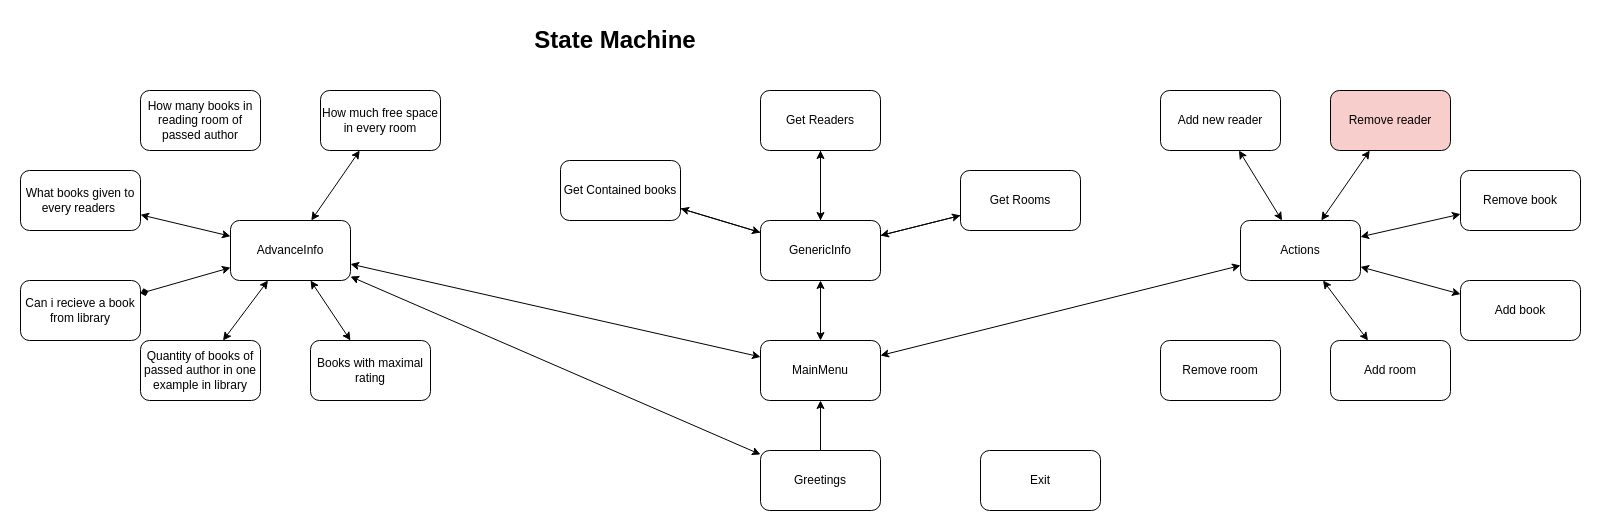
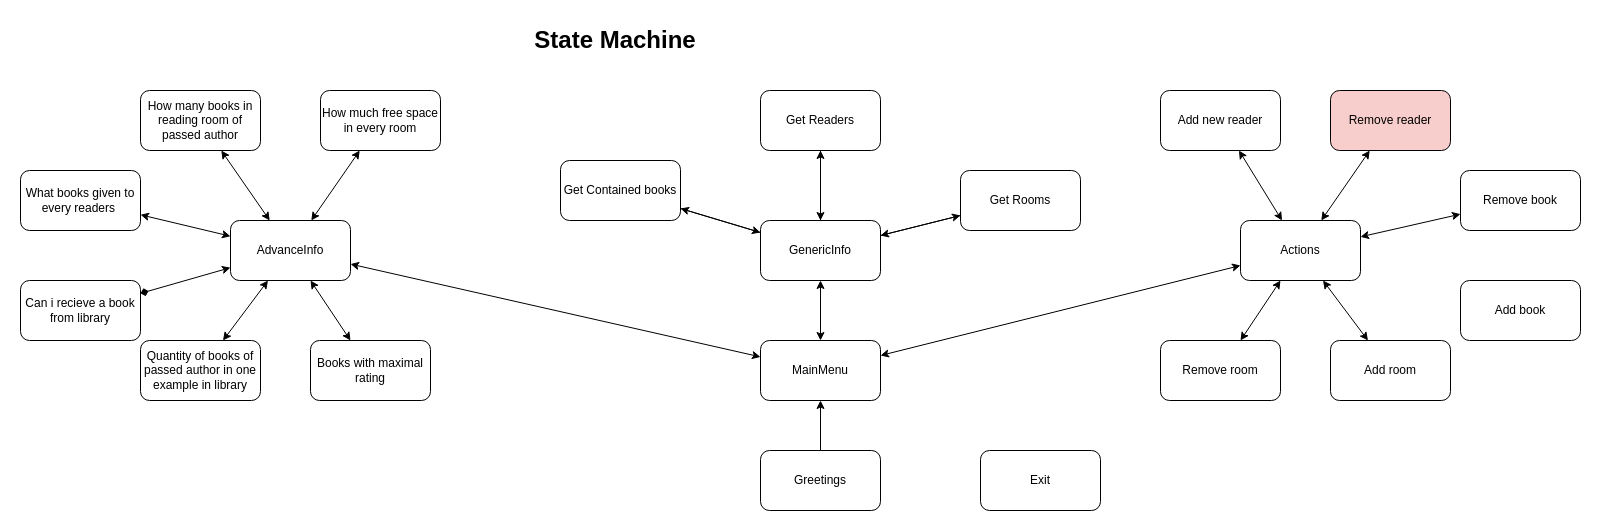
- <mxCell id="42" value="" style="endArrow=classic;startArrow=classic;html=1;rounded=0;" parent="1" source="7" target="37" edge="1"><mxGeometry width="50" height="50" relative="1" as="geometry"><mxPoint x="1260" y="360" as="sourcePoint" /><mxPoint x="1300" y="300" as="targetPoint" /></mxGeometry></mxCell>
+ <mxCell id="40" value="" style="endArrow=classic;startArrow=classic;html=1;rounded=0;" parent="1" source="39" target="7" edge="1"><mxGeometry width="50" height="50" relative="1" as="geometry"><mxPoint x="1010" y="385" as="sourcePoint" /><mxPoint x="1370" y="295" as="targetPoint" /></mxGeometry></mxCell>
- <mxCell id="31" value="" style="endArrow=classic;startArrow=classic;html=1;rounded=0;" parent="1" source="6" target="2" edge="1"><mxGeometry width="50" height="50" relative="1" as="geometry"><mxPoint x="448" y="270" as="sourcePoint" /><mxPoint x="340" y="360" as="targetPoint" /></mxGeometry></mxCell>
+ <mxCell id="31" value="" style="endArrow=classic;startArrow=classic;html=1;rounded=0;" parent="1" source="6" target="23" edge="1"><mxGeometry width="50" height="50" relative="1" as="geometry"><mxPoint x="448" y="270" as="sourcePoint" /><mxPoint x="340" y="360" as="targetPoint" /></mxGeometry></mxCell>
